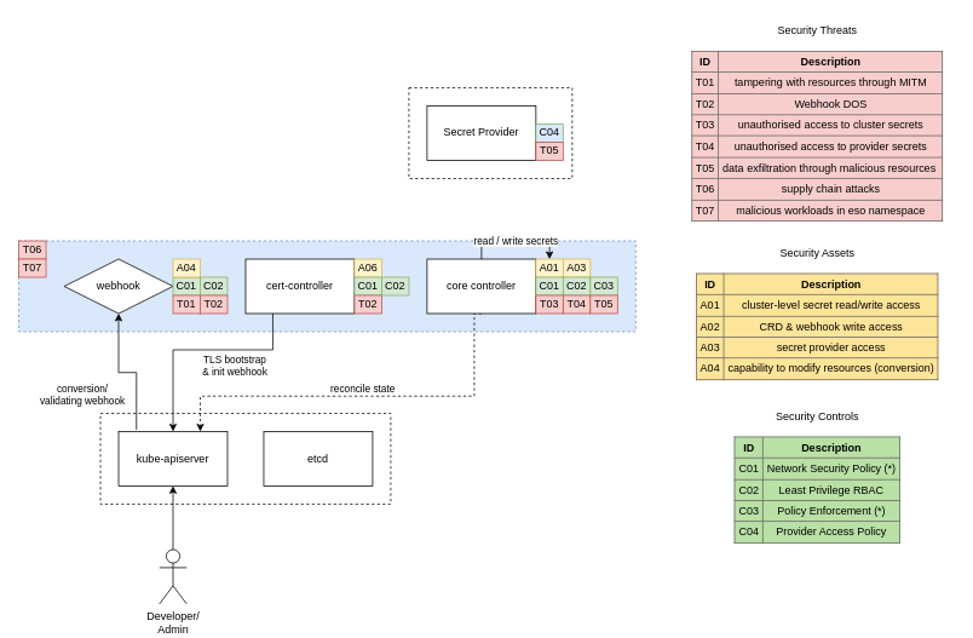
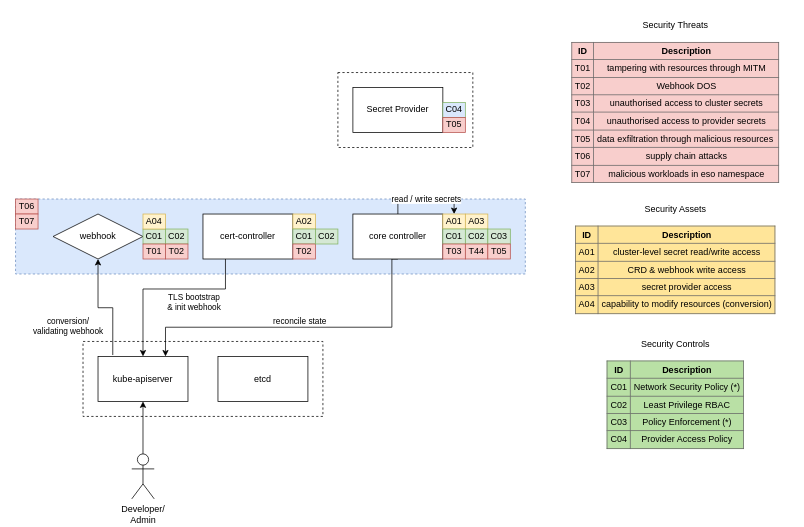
- <mxCell id="21" value="A06" style="rounded=0;whiteSpace=wrap;html=1;fillColor=#fff2cc;strokeColor=#d6b656;" vertex="1" parent="1"><mxGeometry x="390" y="285" width="30" height="20" as="geometry" /></mxCell>
+ <mxCell id="21" value="A02" style="rounded=0;whiteSpace=wrap;html=1;fillColor=#fff2cc;strokeColor=#d6b656;" vertex="1" parent="1"><mxGeometry x="390" y="285" width="30" height="20" as="geometry" /></mxCell>
- <mxCell id="33" value="T04" style="rounded=0;whiteSpace=wrap;html=1;fillColor=#F8CECC;strokeColor=#b85450;" vertex="1" parent="1"><mxGeometry x="620" y="325" width="30" height="20" as="geometry" /></mxCell>
+ <mxCell id="33" value="T44" style="rounded=0;whiteSpace=wrap;html=1;fillColor=#F8CECC;strokeColor=#b85450;" vertex="1" parent="1"><mxGeometry x="620" y="325" width="30" height="20" as="geometry" /></mxCell>
- <mxCell id="11" value="reconcile state" style="edgeStyle=orthogonalEdgeStyle;rounded=0;orthogonalLoop=1;jettySize=auto;html=1;exitX=0.5;exitY=1;exitDx=0;exitDy=0;entryX=0.75;entryY=0;entryDx=0;entryDy=0;dashed=1;" edge="1" parent="1" source="12" target="6"><mxGeometry x="0.007" y="-8" relative="1" as="geometry"><mxPoint x="330" y="475" as="targetPoint" /><Array as="points"><mxPoint x="522" y="436" /><mxPoint x="220" y="436" /></Array><mxPoint as="offset" /></mxGeometry></mxCell>
+ <mxCell id="11" value="reconcile state" style="edgeStyle=orthogonalEdgeStyle;rounded=0;orthogonalLoop=1;jettySize=auto;html=1;exitX=0.5;exitY=1;exitDx=0;exitDy=0;entryX=0.75;entryY=0;entryDx=0;entryDy=0;" edge="1" parent="1" source="12" target="6"><mxGeometry x="0.007" y="-8" relative="1" as="geometry"><mxPoint x="330" y="475" as="targetPoint" /><Array as="points"><mxPoint x="522" y="436" /><mxPoint x="220" y="436" /></Array><mxPoint as="offset" /></mxGeometry></mxCell>
